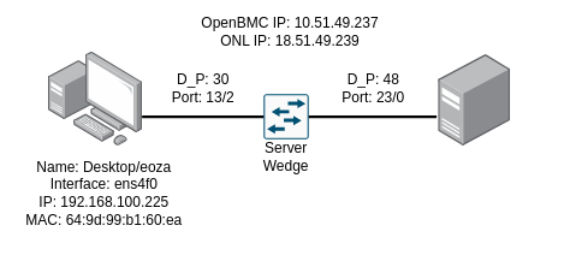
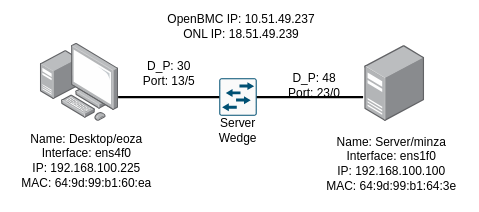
- <mxCell id="7" value="D_P: 30&lt;br&gt;Port: 13/2" style="text;strokeColor=none;fillColor=none;html=1;align=center;verticalAlign=middle;whiteSpace=wrap;rounded=0;fontSize=16;" parent="1" vertex="1"><mxGeometry x="186" y="83" width="78" height="30" as="geometry" /></mxCell>
+ <mxCell id="7" value="D_P: 30&lt;br&gt;Port: 13/5" style="text;strokeColor=none;fillColor=none;html=1;align=center;verticalAlign=middle;whiteSpace=wrap;rounded=0;fontSize=16;" parent="1" vertex="1"><mxGeometry x="186" y="83" width="78" height="30" as="geometry" /></mxCell>
- <mxCell id="8" value="D_P: 48&lt;br&gt;Port: 23/0" style="text;strokeColor=none;fillColor=none;html=1;align=center;verticalAlign=middle;whiteSpace=wrap;rounded=0;fontSize=16;" parent="1" vertex="1"><mxGeometry x="375" y="83" width="78" height="30" as="geometry" /></mxCell>
+ <mxCell id="8" value="D_P: 48&lt;br&gt;Port: 23/0" style="text;strokeColor=none;fillColor=none;html=1;align=center;verticalAlign=middle;whiteSpace=wrap;rounded=0;fontSize=16;" parent="1" vertex="1"><mxGeometry x="380" y="98" width="78" height="30" as="geometry" /></mxCell>
+ <mxCell id="10" value="Name: Server/minza&lt;div&gt;Interface: ens1f0&lt;/div&gt;&lt;div&gt;IP: 192.168.100.100&lt;/div&gt;&lt;div&gt;MAC: 64:9d:99:b1:64:3e&lt;/div&gt;" style="text;strokeColor=none;fillColor=none;html=1;align=center;verticalAlign=middle;whiteSpace=wrap;rounded=0;fontSize=16;" parent="1" vertex="1"><mxGeometry x="427" y="175" width="190" height="86" as="geometry" /></mxCell>
